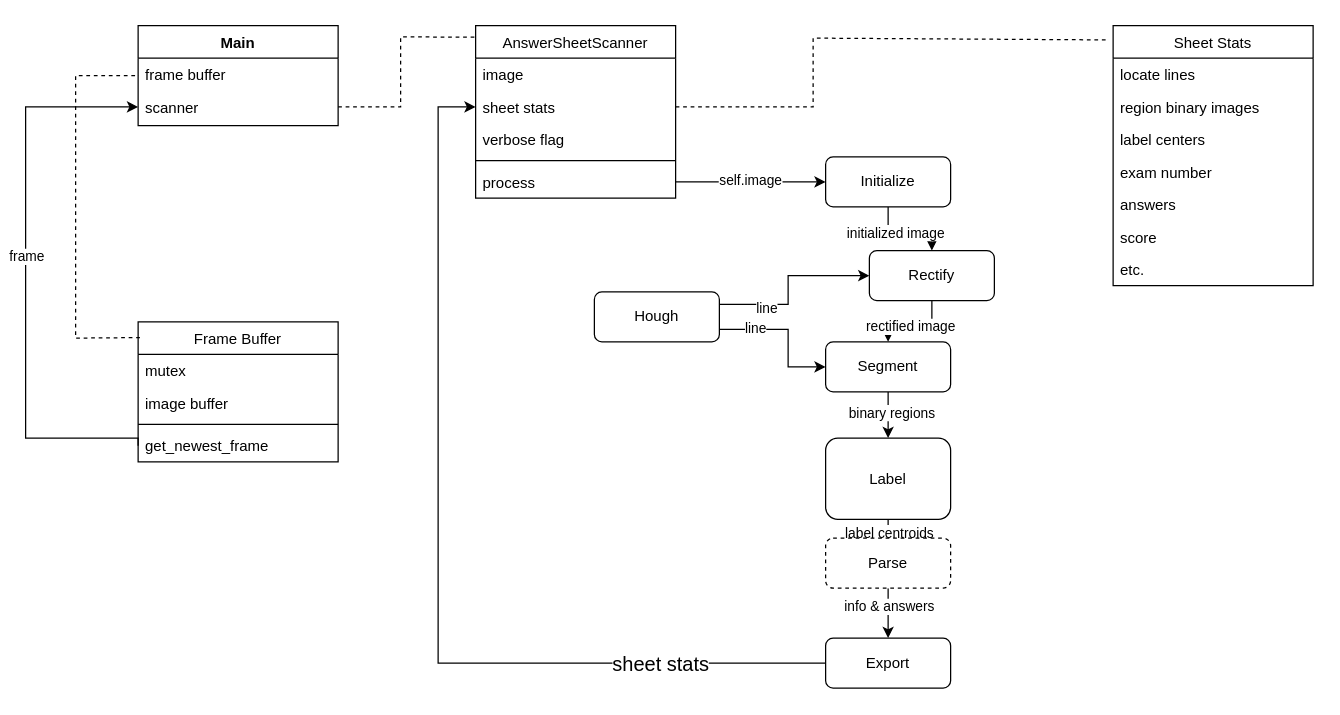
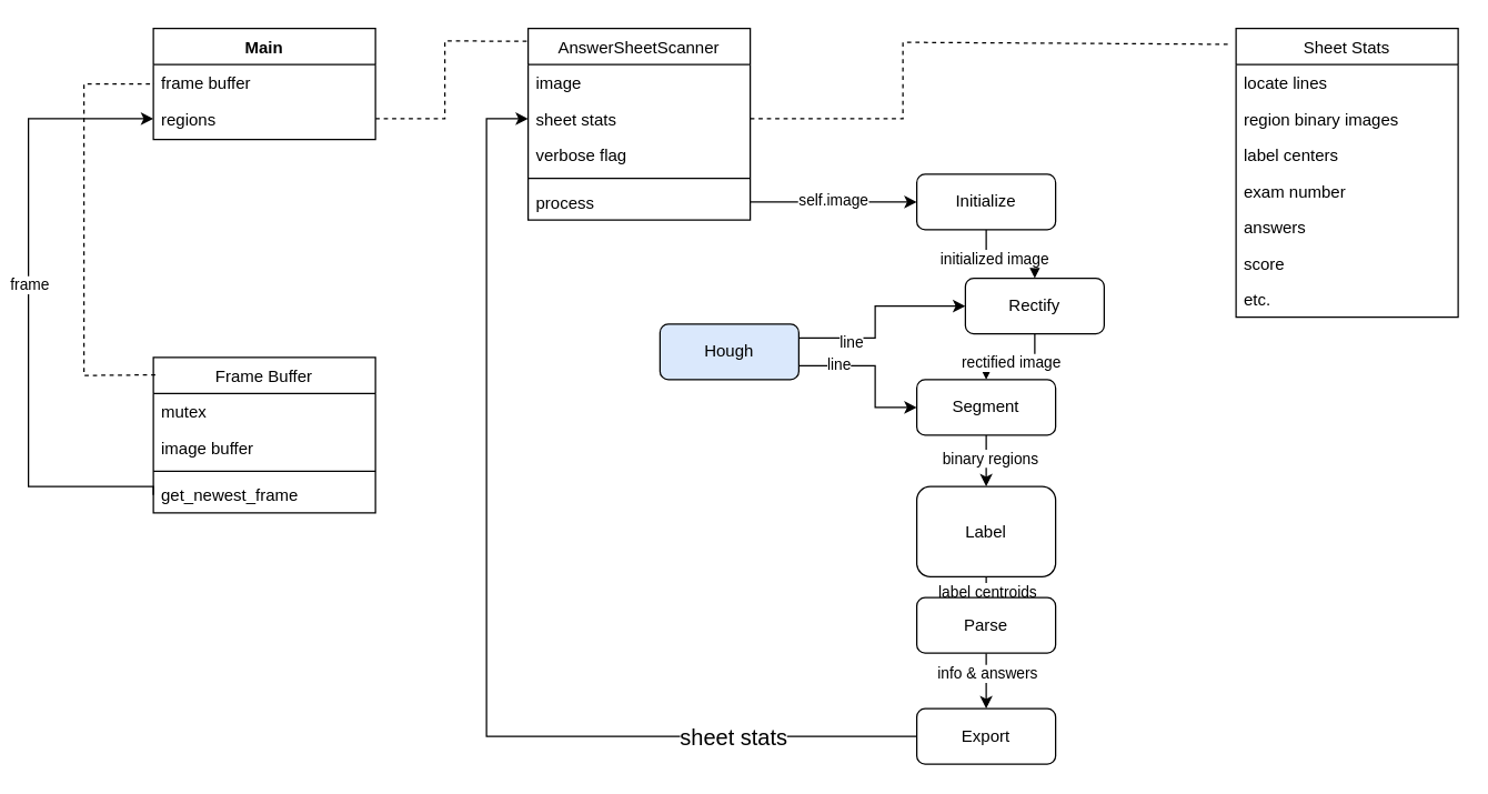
- <mxCell id="4" value="scanner" style="text;align=left;verticalAlign=top;spacingLeft=4;spacingRight=4;overflow=hidden;rotatable=0;points=[[0,0.5],[1,0.5]];portConstraint=eastwest;rounded=0;shadow=0;html=0;" parent="2" vertex="1"><mxGeometry y="52" width="160" height="26" as="geometry" /></mxCell>
+ <mxCell id="4" value="regions" style="text;align=left;verticalAlign=top;spacingLeft=4;spacingRight=4;overflow=hidden;rotatable=0;points=[[0,0.5],[1,0.5]];portConstraint=eastwest;rounded=0;shadow=0;html=0;" parent="2" vertex="1"><mxGeometry y="52" width="160" height="26" as="geometry" /></mxCell>
- <mxCell id="43" value="Hough" style="rounded=1;whiteSpace=wrap;html=1;" parent="1" vertex="1"><mxGeometry x="475" y="233" width="100" height="40" as="geometry" /></mxCell>
+ <mxCell id="43" value="Hough" style="rounded=1;whiteSpace=wrap;html=1;fillColor=#dae8fc;" parent="1" vertex="1"><mxGeometry x="475" y="233" width="100" height="40" as="geometry" /></mxCell>
- <mxCell id="35" value="Parse" style="rounded=1;whiteSpace=wrap;html=1;dashed=1;" parent="1" vertex="1"><mxGeometry x="660" y="430" width="100" height="40" as="geometry" /></mxCell>
+ <mxCell id="35" value="Parse" style="rounded=1;whiteSpace=wrap;html=1;" parent="1" vertex="1"><mxGeometry x="660" y="430" width="100" height="40" as="geometry" /></mxCell>
